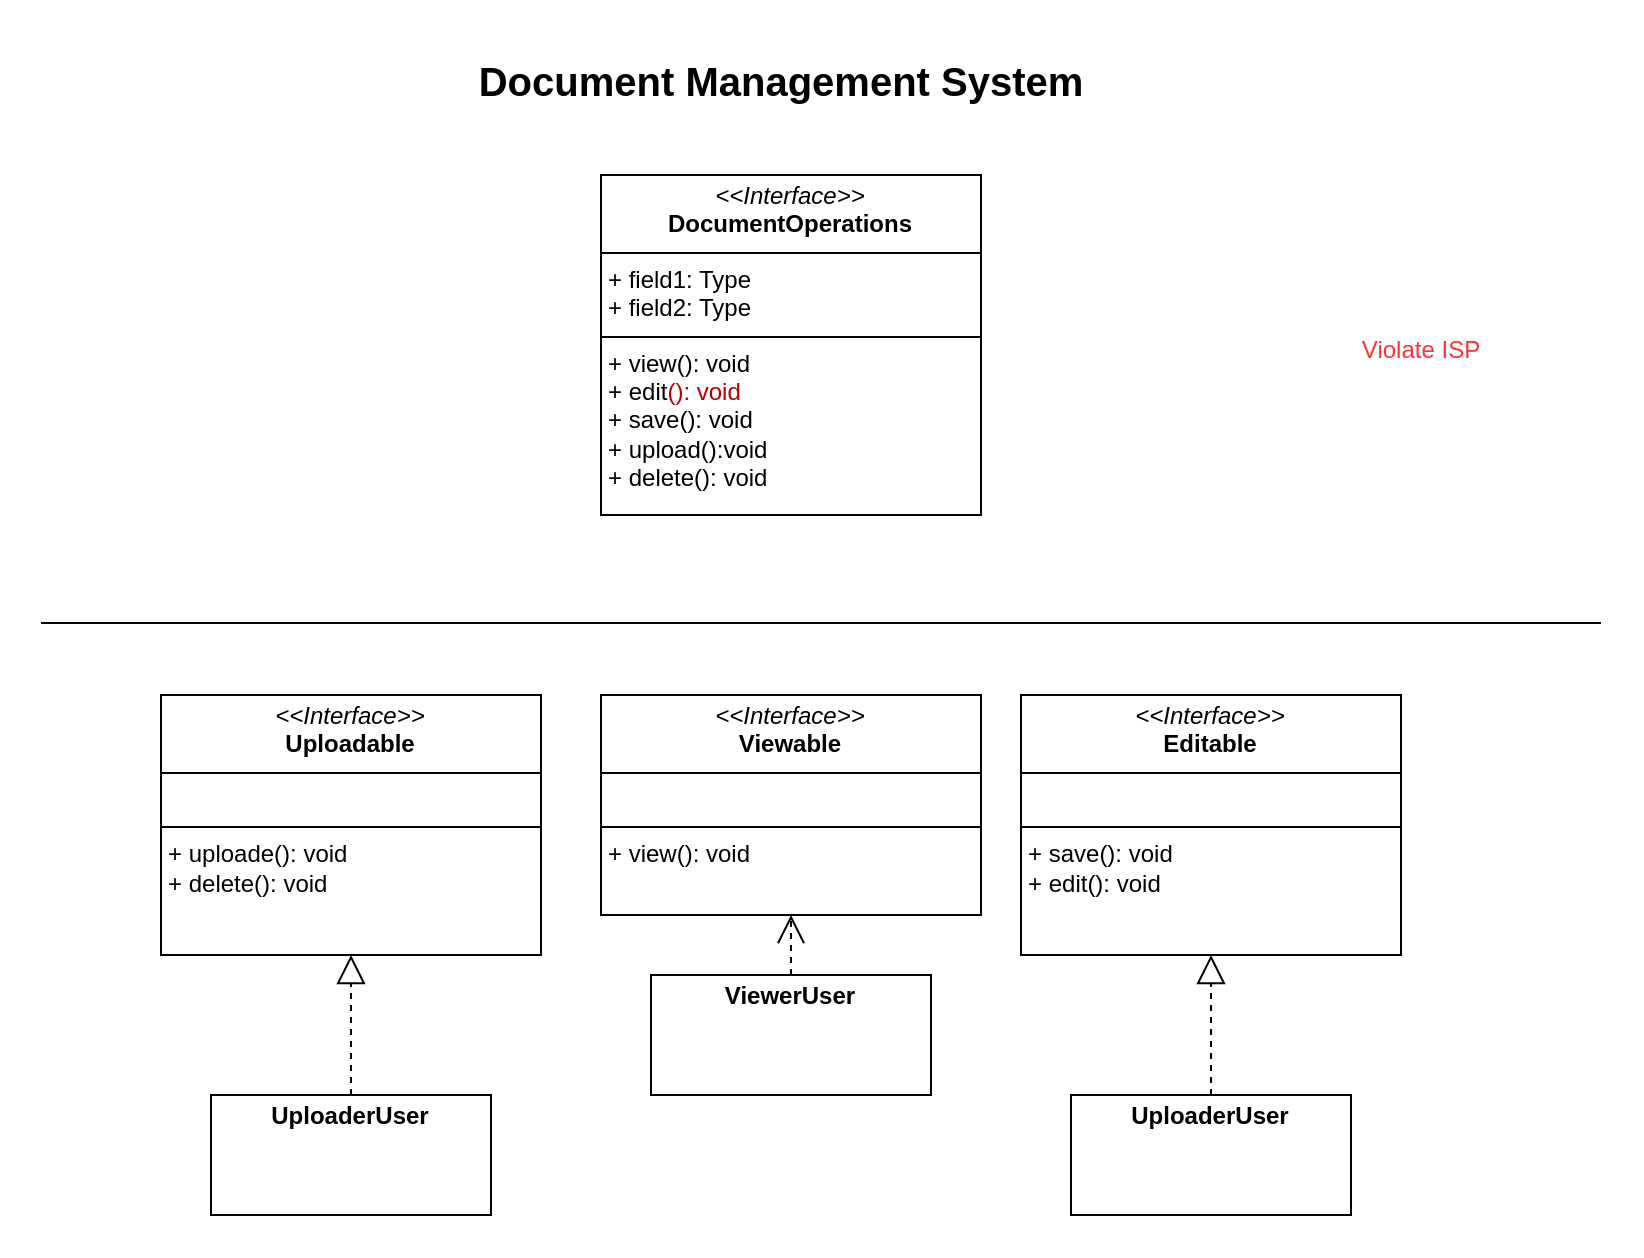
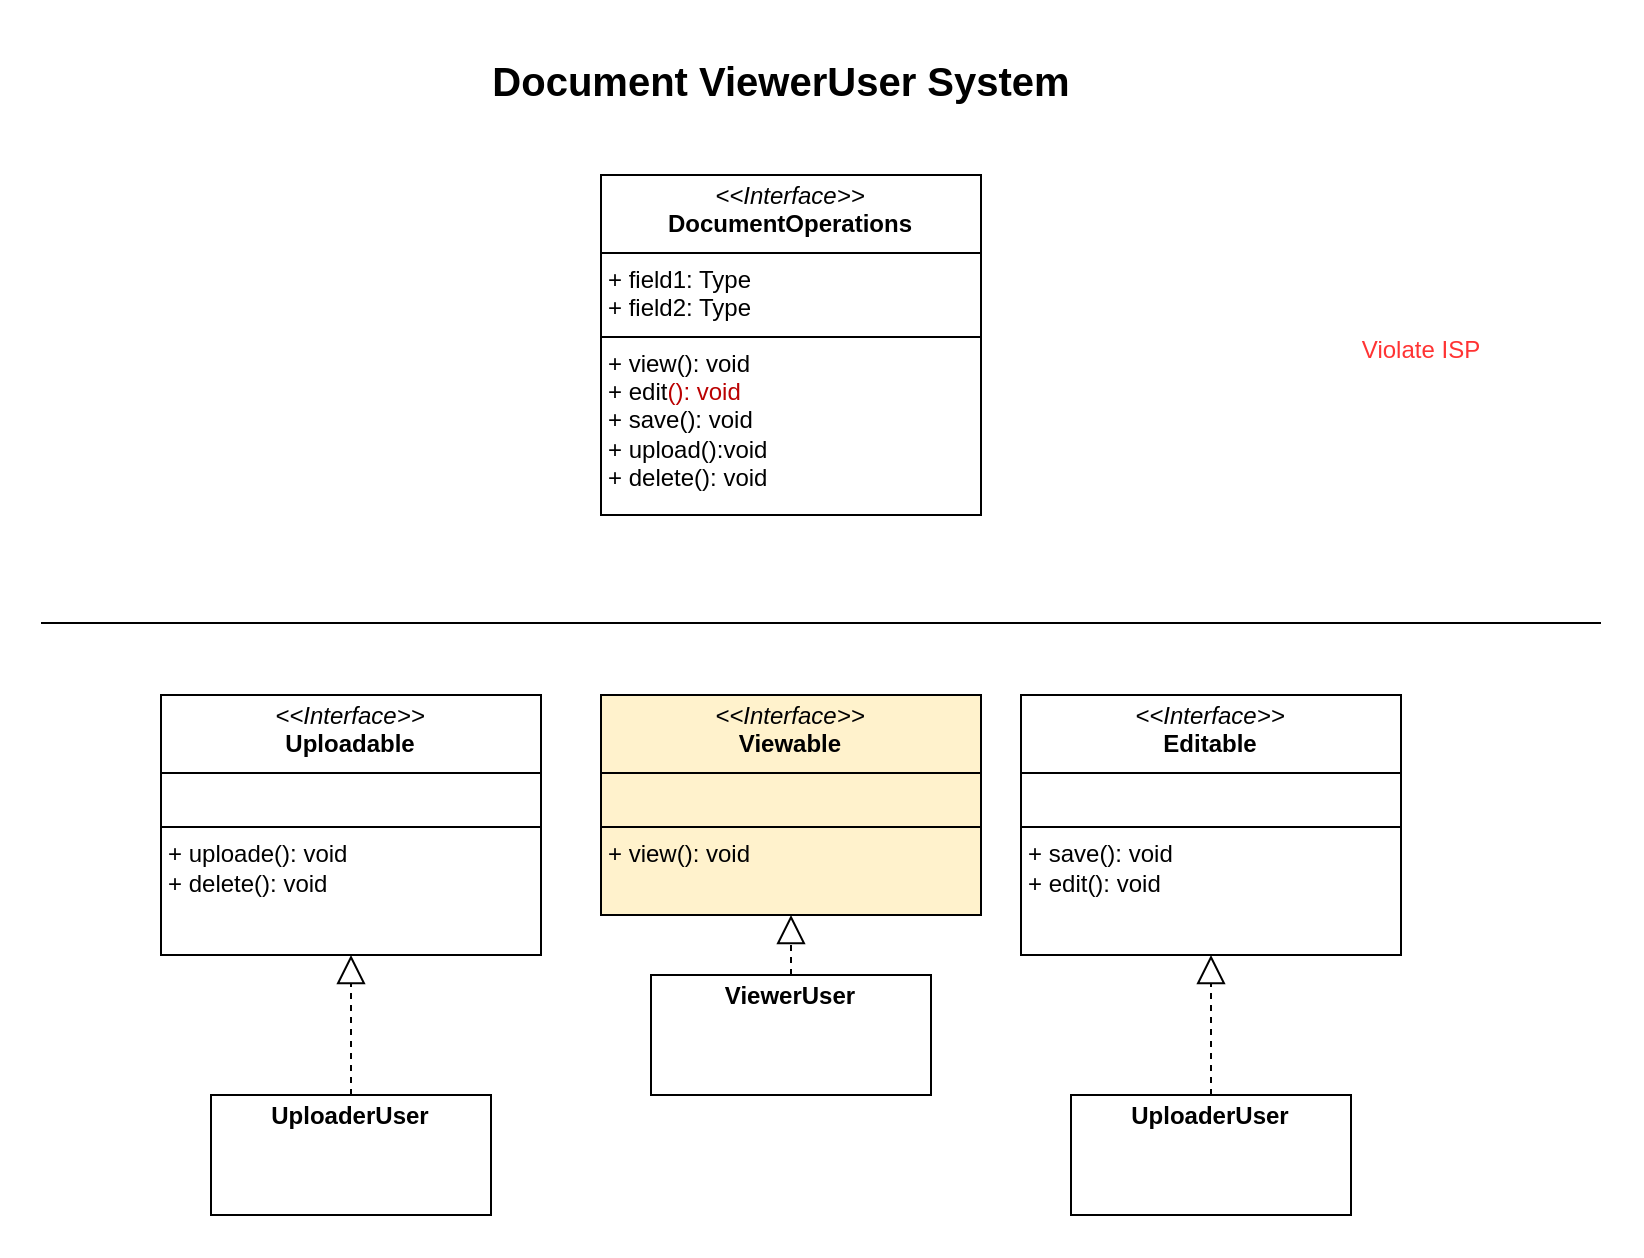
- <mxCell id="5" value="&lt;font style=&quot;font-size: 20px;&quot;&gt;&lt;b&gt;Document Management System&lt;/b&gt;&lt;/font&gt;" style="text;html=1;align=center;verticalAlign=middle;resizable=0;points=[];autosize=1;strokeColor=none;fillColor=none;" vertex="1" parent="1"><mxGeometry x="225" y="20" width="330" height="40" as="geometry" /></mxCell>
+ <mxCell id="5" value="&lt;font style=&quot;font-size: 20px;&quot;&gt;&lt;b&gt;Document ViewerUser System&lt;/b&gt;&lt;/font&gt;" style="text;html=1;align=center;verticalAlign=middle;resizable=0;points=[];autosize=1;strokeColor=none;fillColor=none;" vertex="1" parent="1"><mxGeometry x="225" y="20" width="330" height="40" as="geometry" /></mxCell>
- <mxCell id="6" value="&lt;p style=&quot;margin:0px;margin-top:4px;text-align:center;&quot;&gt;&lt;i&gt;&amp;lt;&amp;lt;Interface&amp;gt;&amp;gt;&lt;/i&gt;&lt;br&gt;&lt;b&gt;Viewable&lt;/b&gt;&lt;/p&gt;&lt;hr size=&quot;1&quot; style=&quot;border-style:solid;&quot;&gt;&lt;p style=&quot;margin:0px;margin-left:4px;&quot;&gt;&lt;br&gt;&lt;/p&gt;&lt;hr size=&quot;1&quot; style=&quot;border-style:solid;&quot;&gt;&lt;p style=&quot;margin:0px;margin-left:4px;&quot;&gt;+ view(): void&lt;br&gt;&lt;/p&gt;" style="verticalAlign=top;align=left;overflow=fill;html=1;whiteSpace=wrap;" vertex="1" parent="1"><mxGeometry x="300" y="347" width="190" height="110" as="geometry" /></mxCell>
+ <mxCell id="6" value="&lt;p style=&quot;margin:0px;margin-top:4px;text-align:center;&quot;&gt;&lt;i&gt;&amp;lt;&amp;lt;Interface&amp;gt;&amp;gt;&lt;/i&gt;&lt;br&gt;&lt;b&gt;Viewable&lt;/b&gt;&lt;/p&gt;&lt;hr size=&quot;1&quot; style=&quot;border-style:solid;&quot;&gt;&lt;p style=&quot;margin:0px;margin-left:4px;&quot;&gt;&lt;br&gt;&lt;/p&gt;&lt;hr size=&quot;1&quot; style=&quot;border-style:solid;&quot;&gt;&lt;p style=&quot;margin:0px;margin-left:4px;&quot;&gt;+ view(): void&lt;br&gt;&lt;/p&gt;" style="verticalAlign=top;align=left;overflow=fill;html=1;whiteSpace=wrap;fillColor=#fff2cc;" vertex="1" parent="1"><mxGeometry x="300" y="347" width="190" height="110" as="geometry" /></mxCell>
- <mxCell id="12" value="" style="endArrow=open;dashed=1;endFill=0;endSize=12;html=1;rounded=0;exitX=0.5;exitY=0;exitDx=0;exitDy=0;entryX=0.5;entryY=1;entryDx=0;entryDy=0;" edge="1" parent="1" source="11" target="6"><mxGeometry width="160" relative="1" as="geometry"><mxPoint x="369.5" y="537" as="sourcePoint" /><mxPoint x="369.5" y="467" as="targetPoint" /></mxGeometry></mxCell>
+ <mxCell id="12" value="" style="endArrow=block;dashed=1;endFill=0;endSize=12;html=1;rounded=0;exitX=0.5;exitY=0;exitDx=0;exitDy=0;entryX=0.5;entryY=1;entryDx=0;entryDy=0;" edge="1" parent="1" source="11" target="6"><mxGeometry width="160" relative="1" as="geometry"><mxPoint x="369.5" y="537" as="sourcePoint" /><mxPoint x="369.5" y="467" as="targetPoint" /></mxGeometry></mxCell>
